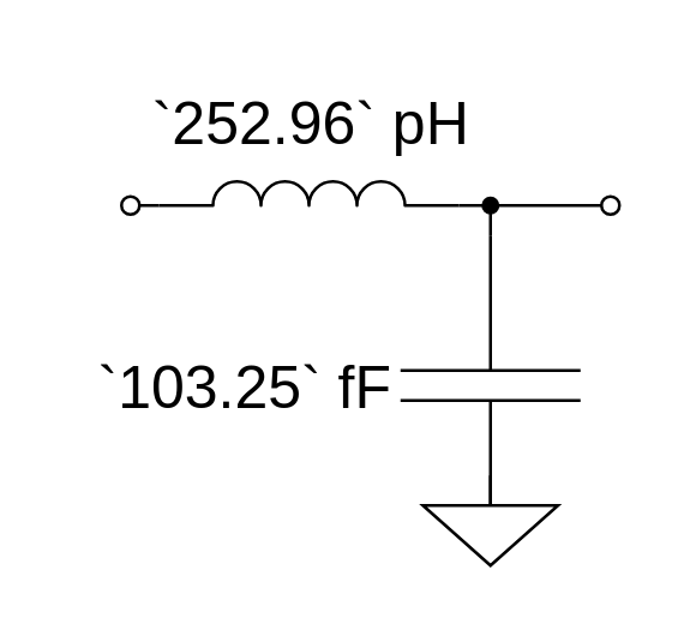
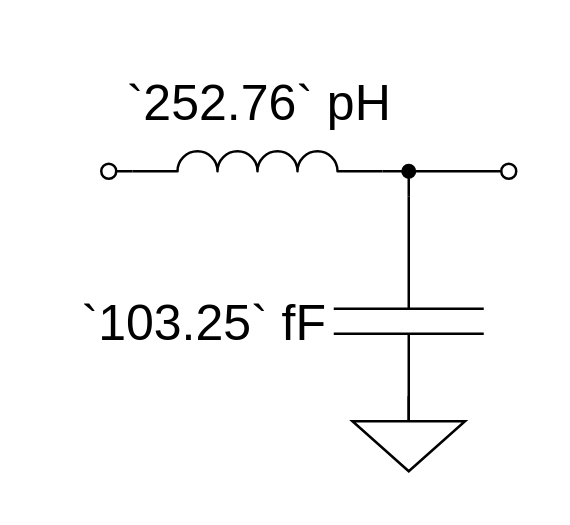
- <mxCell id="12" value="&lt;font style=&quot;font-size: 20px;&quot;&gt;`252.96` pH&lt;/font&gt;" style="text;html=1;align=center;verticalAlign=middle;resizable=0;points=[];autosize=1;strokeColor=none;fillColor=none;fontSize=11;fontFamily=Helvetica;fontColor=default;" vertex="1" parent="1"><mxGeometry x="37.5" y="20" width="130" height="40" as="geometry" /></mxCell>
+ <mxCell id="12" value="&lt;font style=&quot;font-size: 20px;&quot;&gt;`252.76` pH&lt;/font&gt;" style="text;html=1;align=center;verticalAlign=middle;resizable=0;points=[];autosize=1;strokeColor=none;fillColor=none;fontSize=11;fontFamily=Helvetica;fontColor=default;" vertex="1" parent="1"><mxGeometry x="37.5" y="20" width="130" height="40" as="geometry" /></mxCell>
